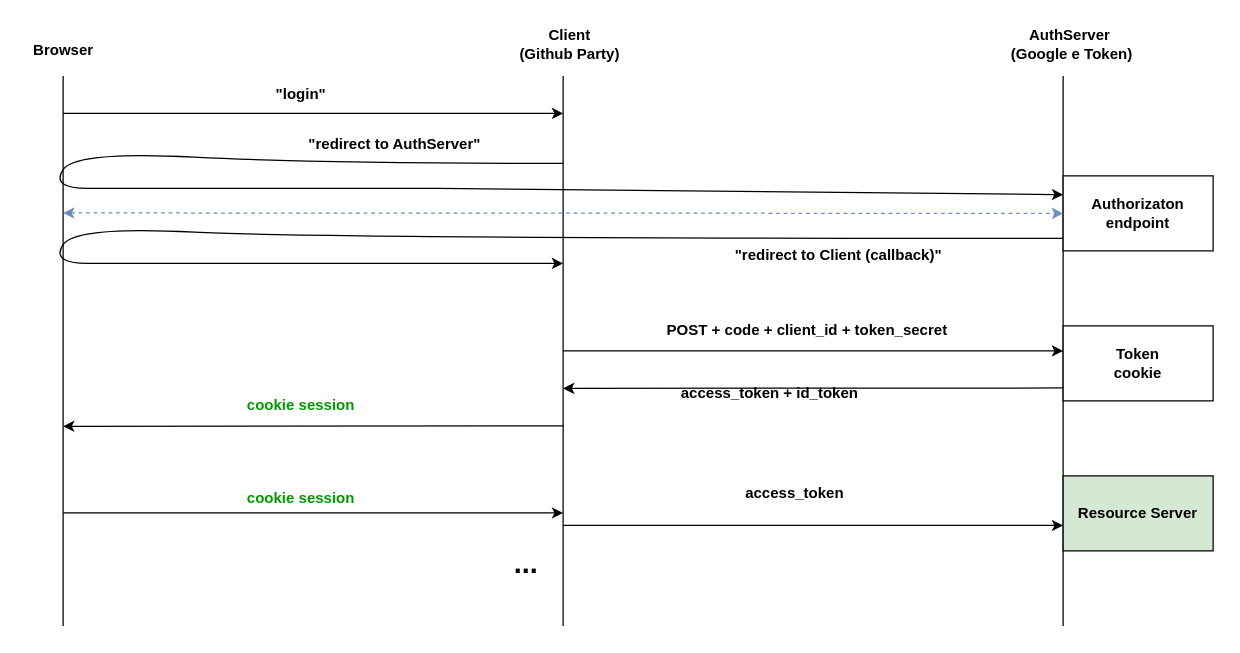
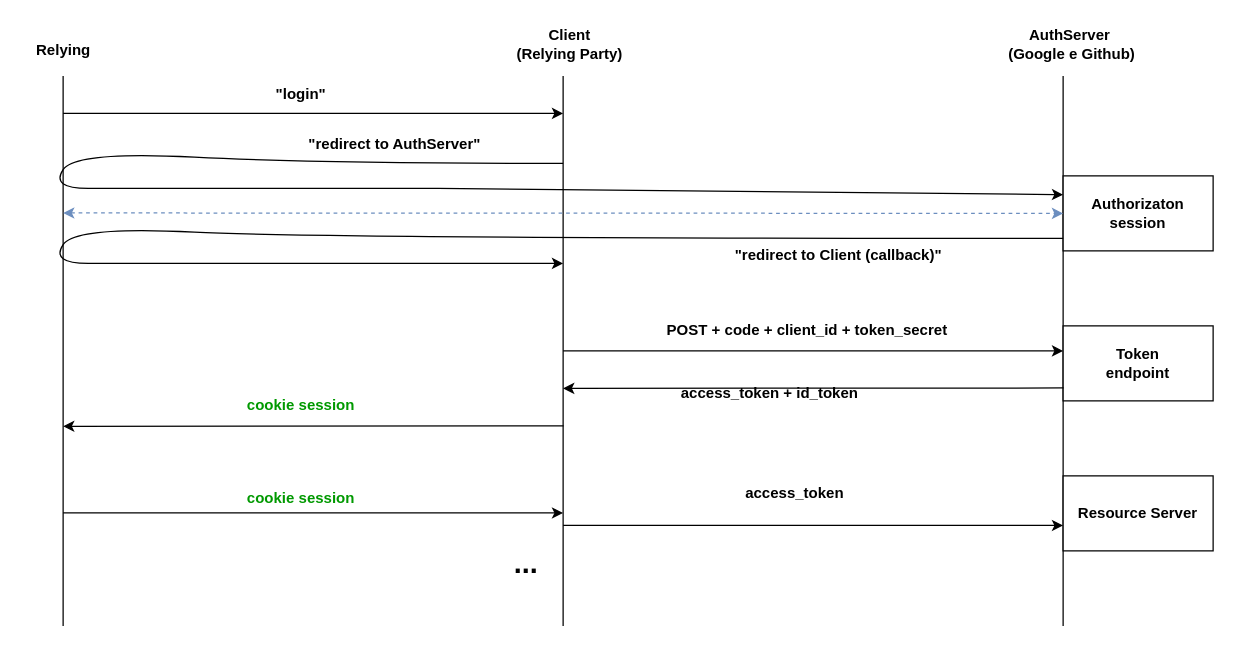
- <mxCell id="5" value="&lt;b&gt;Client&lt;br&gt;(Github Party)&lt;/b&gt;" style="text;html=1;resizable=0;autosize=1;align=center;verticalAlign=middle;points=[];fillColor=none;strokeColor=none;rounded=0;" vertex="1" parent="1"><mxGeometry x="405" y="20" width="100" height="30" as="geometry" /></mxCell>
+ <mxCell id="5" value="&lt;b&gt;Client&lt;br&gt;(Relying Party)&lt;/b&gt;" style="text;html=1;resizable=0;autosize=1;align=center;verticalAlign=middle;points=[];fillColor=none;strokeColor=none;rounded=0;" vertex="1" parent="1"><mxGeometry x="405" y="20" width="100" height="30" as="geometry" /></mxCell>
- <mxCell id="7" value="&lt;b&gt;AuthServer&lt;br&gt;&amp;nbsp;(Google e Token)&lt;/b&gt;" style="text;html=1;resizable=0;autosize=1;align=center;verticalAlign=middle;points=[];fillColor=none;strokeColor=none;rounded=0;" vertex="1" parent="1"><mxGeometry x="795" y="20" width="120" height="30" as="geometry" /></mxCell>
+ <mxCell id="7" value="&lt;b&gt;AuthServer&lt;br&gt;&amp;nbsp;(Google e Github)&lt;/b&gt;" style="text;html=1;resizable=0;autosize=1;align=center;verticalAlign=middle;points=[];fillColor=none;strokeColor=none;rounded=0;" vertex="1" parent="1"><mxGeometry x="795" y="20" width="120" height="30" as="geometry" /></mxCell>
- <mxCell id="3" value="&lt;b&gt;Browser&lt;/b&gt;" style="text;html=1;resizable=0;autosize=1;align=center;verticalAlign=middle;points=[];fillColor=none;strokeColor=none;rounded=0;" vertex="1" parent="1"><mxGeometry x="20" y="30" width="60" height="20" as="geometry" /></mxCell>
+ <mxCell id="3" value="&lt;b&gt;Relying&lt;/b&gt;" style="text;html=1;resizable=0;autosize=1;align=center;verticalAlign=middle;points=[];fillColor=none;strokeColor=none;rounded=0;" vertex="1" parent="1"><mxGeometry x="20" y="30" width="60" height="20" as="geometry" /></mxCell>
- <mxCell id="8" value="&lt;b&gt;Authorizaton &lt;br&gt;endpoint&lt;br&gt;&lt;/b&gt;" style="rounded=0;whiteSpace=wrap;html=1;" vertex="1" parent="1"><mxGeometry x="850" y="140" width="120" height="60" as="geometry" /></mxCell>
+ <mxCell id="8" value="&lt;b&gt;Authorizaton &lt;br&gt;session&lt;br&gt;&lt;/b&gt;" style="rounded=0;whiteSpace=wrap;html=1;" vertex="1" parent="1"><mxGeometry x="850" y="140" width="120" height="60" as="geometry" /></mxCell>
- <mxCell id="9" value="&lt;b&gt;Token&lt;br&gt;cookie&lt;/b&gt;" style="rounded=0;whiteSpace=wrap;html=1;" vertex="1" parent="1"><mxGeometry x="850" y="260" width="120" height="60" as="geometry" /></mxCell>
+ <mxCell id="9" value="&lt;b&gt;Token&lt;br&gt;endpoint&lt;/b&gt;" style="rounded=0;whiteSpace=wrap;html=1;" vertex="1" parent="1"><mxGeometry x="850" y="260" width="120" height="60" as="geometry" /></mxCell>
- <mxCell id="10" value="&lt;b&gt;Resource Server&lt;/b&gt;" style="rounded=0;whiteSpace=wrap;html=1;fillColor=#d5e8d4;" vertex="1" parent="1"><mxGeometry x="850" y="380" width="120" height="60" as="geometry" /></mxCell>
+ <mxCell id="10" value="&lt;b&gt;Resource Server&lt;/b&gt;" style="rounded=0;whiteSpace=wrap;html=1;" vertex="1" parent="1"><mxGeometry x="850" y="380" width="120" height="60" as="geometry" /></mxCell>
